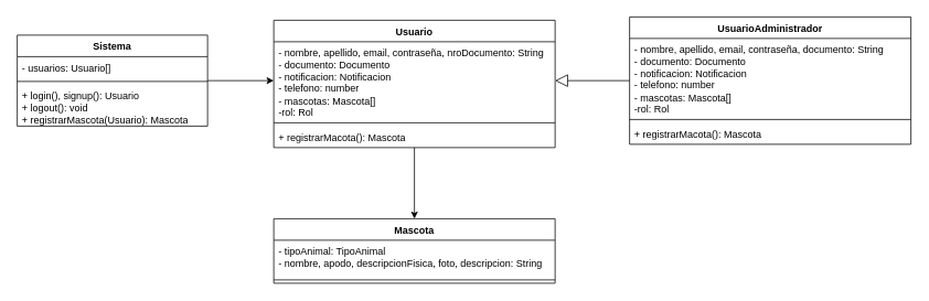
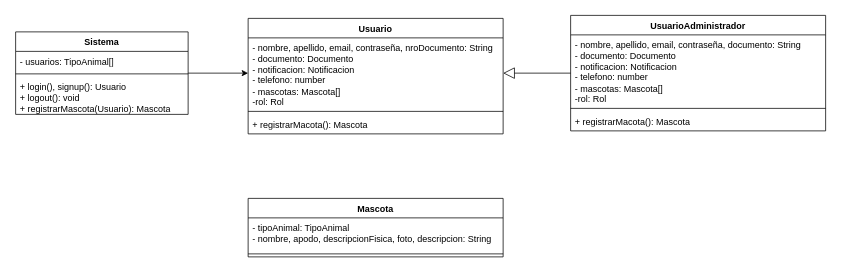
- <mxCell id="16" value="- usuarios: Usuario[]" style="text;strokeColor=none;fillColor=none;align=left;verticalAlign=top;spacingLeft=4;spacingRight=4;overflow=hidden;rotatable=0;points=[[0,0.5],[1,0.5]];portConstraint=eastwest;whiteSpace=wrap;html=1;" parent="15" vertex="1"><mxGeometry y="26" width="230" height="26" as="geometry" /></mxCell>
+ <mxCell id="16" value="- usuarios: TipoAnimal[]" style="text;strokeColor=none;fillColor=none;align=left;verticalAlign=top;spacingLeft=4;spacingRight=4;overflow=hidden;rotatable=0;points=[[0,0.5],[1,0.5]];portConstraint=eastwest;whiteSpace=wrap;html=1;" parent="15" vertex="1"><mxGeometry y="26" width="230" height="26" as="geometry" /></mxCell>
- <mxCell id="2" style="edgeStyle=orthogonalEdgeStyle;rounded=0;orthogonalLoop=1;jettySize=auto;html=1;entryX=0.5;entryY=0;entryDx=0;entryDy=0;" parent="1" source="3" target="12" edge="1"><mxGeometry relative="1" as="geometry" /></mxCell>
